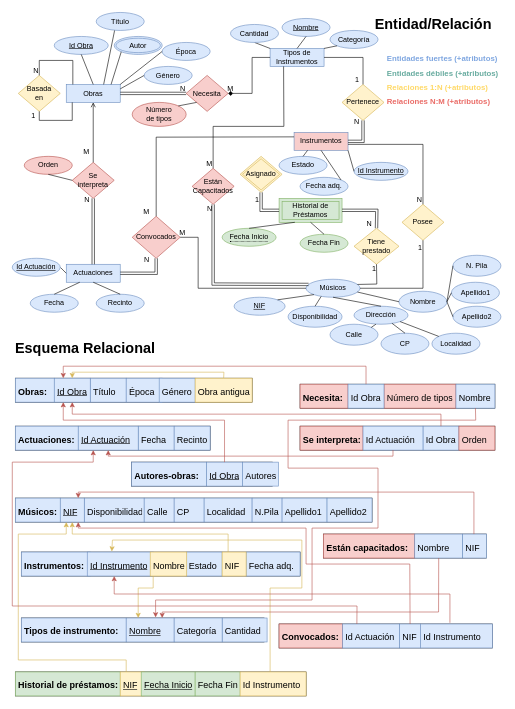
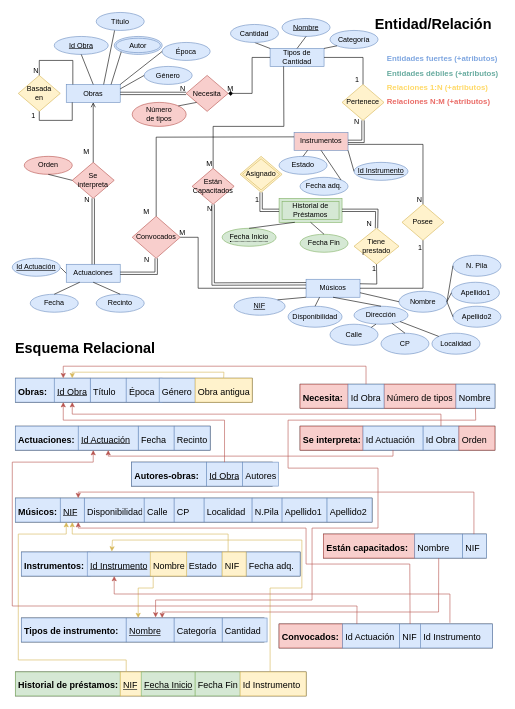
- <mxCell id="3" value="Tipos de Instrumentos" style="whiteSpace=wrap;html=1;align=center;fillColor=#dae8fc;strokeColor=#6c8ebf;" parent="1" vertex="1"><mxGeometry x="450" y="80" width="90" height="30" as="geometry" /></mxCell>
+ <mxCell id="3" value="Tipos de Cantidad" style="whiteSpace=wrap;html=1;align=center;fillColor=#dae8fc;strokeColor=#6c8ebf;" parent="1" vertex="1"><mxGeometry x="450" y="80" width="90" height="30" as="geometry" /></mxCell>
- <mxCell id="5" value="Músicos" style="ellipse;whiteSpace=wrap;html=1;align=center;fillColor=#dae8fc;strokeColor=#6c8ebf;" parent="1" vertex="1"><mxGeometry x="510" y="465" width="90" height="30" as="geometry" /></mxCell>
+ <mxCell id="5" value="Músicos" style="whiteSpace=wrap;html=1;align=center;fillColor=#dae8fc;strokeColor=#6c8ebf;" parent="1" vertex="1"><mxGeometry x="510" y="465" width="90" height="30" as="geometry" /></mxCell>
